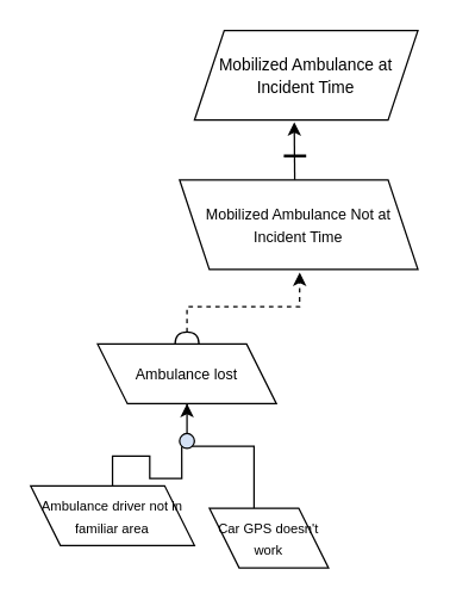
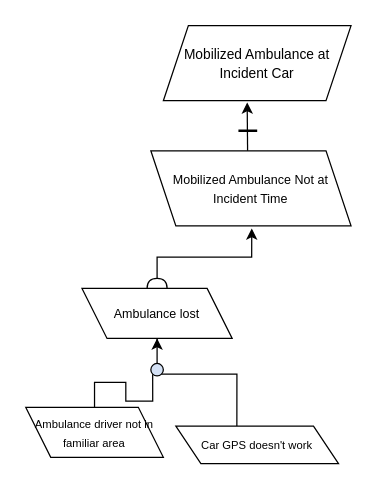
- <mxCell id="2" value="&lt;font style=&quot;font-size: 11px;&quot;&gt;Mobilized Ambulance at Incident Time&lt;/font&gt;" style="shape=parallelogram;perimeter=parallelogramPerimeter;whiteSpace=wrap;html=1;fixedSize=1;" parent="1" vertex="1"><mxGeometry x="130" y="20" width="150" height="60" as="geometry" /></mxCell>
+ <mxCell id="2" value="&lt;font style=&quot;font-size: 11px;&quot;&gt;Mobilized Ambulance at Incident Car&lt;/font&gt;" style="shape=parallelogram;perimeter=parallelogramPerimeter;whiteSpace=wrap;html=1;fixedSize=1;" parent="1" vertex="1"><mxGeometry x="130" y="20" width="150" height="60" as="geometry" /></mxCell>
- <mxCell id="5" style="edgeStyle=orthogonalEdgeStyle;rounded=0;orthogonalLoop=1;jettySize=auto;html=1;entryX=0.504;entryY=-0.034;entryDx=0;entryDy=0;entryPerimeter=0;startArrow=halfCircle;startFill=0;dashed=1;" parent="1" source="4" target="3" edge="1"><mxGeometry relative="1" as="geometry" /></mxCell>
+ <mxCell id="5" style="edgeStyle=orthogonalEdgeStyle;rounded=0;orthogonalLoop=1;jettySize=auto;html=1;entryX=0.504;entryY=-0.034;entryDx=0;entryDy=0;entryPerimeter=0;startArrow=halfCircle;startFill=0;" parent="1" source="4" target="3" edge="1"><mxGeometry relative="1" as="geometry" /></mxCell>
- <mxCell id="9" value="&lt;font style=&quot;font-size: 9px;&quot;&gt;Car GPS doesn't work&lt;/font&gt;" style="shape=parallelogram;perimeter=parallelogramPerimeter;whiteSpace=wrap;html=1;fixedSize=1;flipV=1;" vertex="1" parent="1"><mxGeometry x="140" y="340" width="80" height="40" as="geometry" /></mxCell>
+ <mxCell id="9" value="&lt;font style=&quot;font-size: 9px;&quot;&gt;Car GPS doesn't work&lt;/font&gt;" style="shape=parallelogram;perimeter=parallelogramPerimeter;whiteSpace=wrap;html=1;fixedSize=1;flipV=1;" vertex="1" parent="1"><mxGeometry x="140" y="340" width="130" height="30" as="geometry" /></mxCell>
